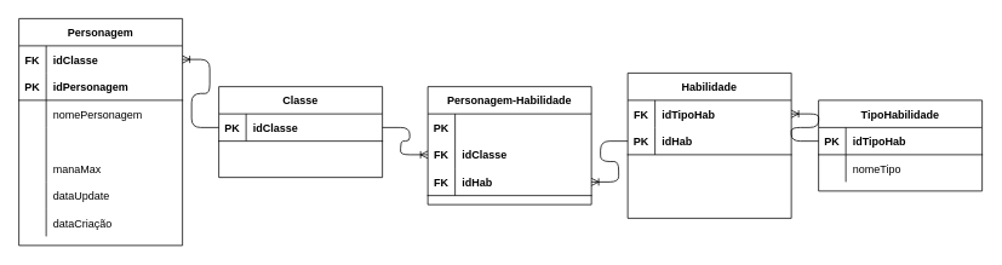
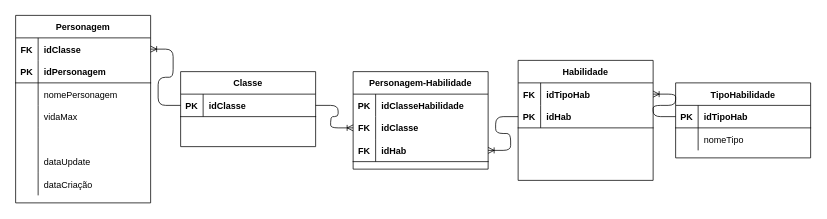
+ <mxCell id="51" value="idClasseHabilidade" style="shape=partialRectangle;connectable=0;fillColor=none;top=0;left=0;bottom=0;right=0;align=left;spacingLeft=6;fontStyle=1;overflow=hidden;" parent="49" vertex="1"><mxGeometry x="30" width="150" height="30" as="geometry" /></mxCell>
+ <mxCell id="14" value="vidaMax" style="shape=partialRectangle;connectable=0;fillColor=none;top=0;left=0;bottom=0;right=0;align=left;spacingLeft=6;overflow=hidden;" parent="12" vertex="1"><mxGeometry x="30" width="150" height="30" as="geometry" /></mxCell>
- <mxCell id="17" value="manaMax" style="shape=partialRectangle;connectable=0;fillColor=none;top=0;left=0;bottom=0;right=0;align=left;spacingLeft=6;overflow=hidden;" parent="15" vertex="1"><mxGeometry x="30" width="150" height="30" as="geometry" /></mxCell>
